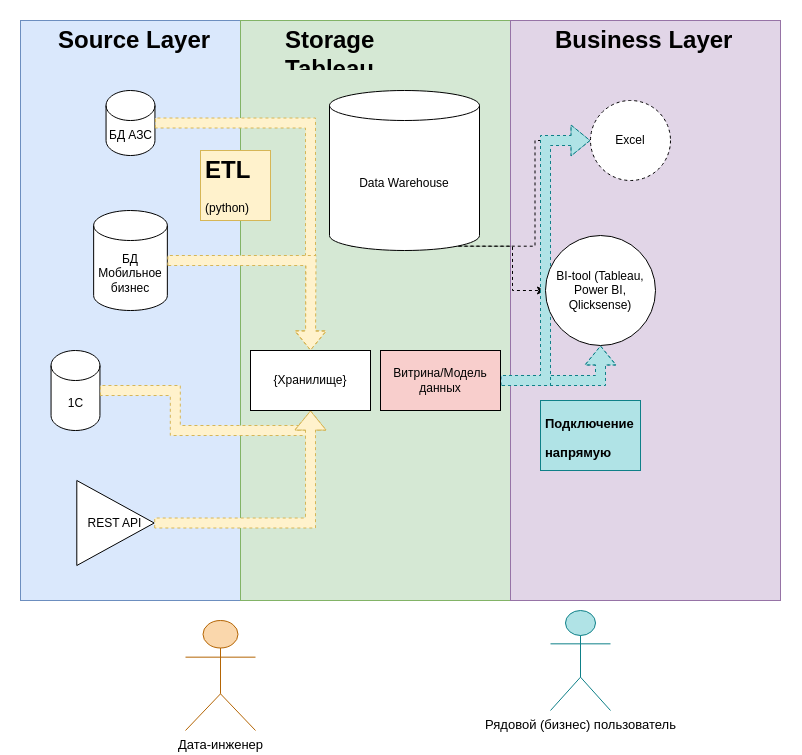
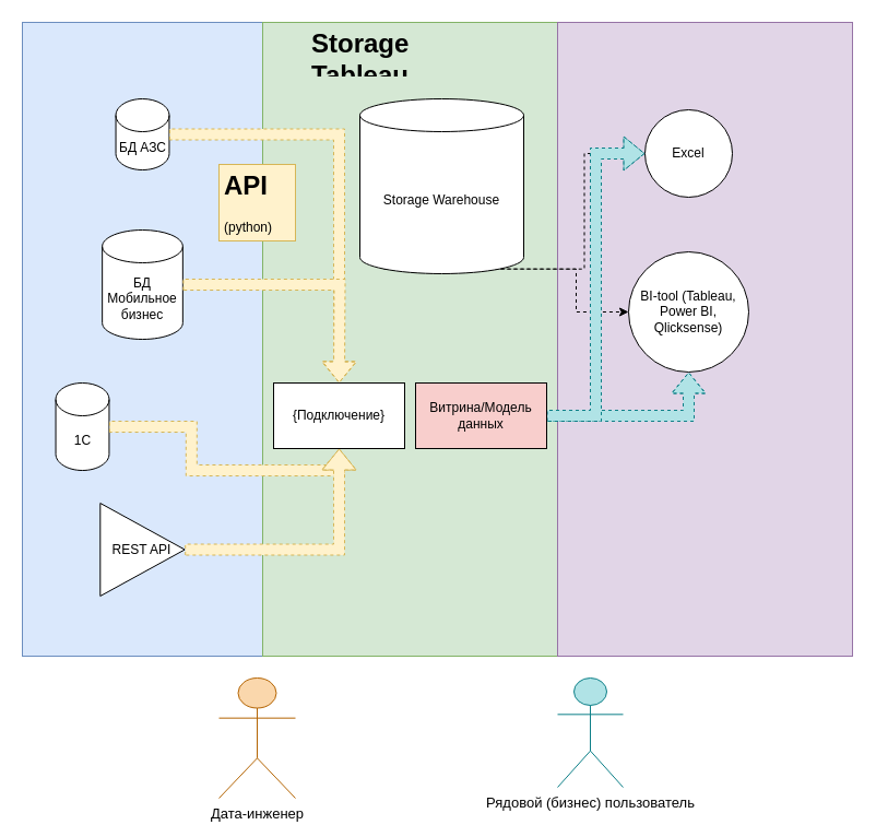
- <mxCell id="4" value="&lt;h1&gt;Source Layer&lt;/h1&gt;" style="text;html=1;strokeColor=none;fillColor=none;spacing=5;spacingTop=-20;whiteSpace=wrap;overflow=hidden;rounded=0;" vertex="1" parent="2"><mxGeometry x="32.59" width="177.41" height="40" as="geometry" /></mxCell>
- <mxCell id="12" value="&lt;h1&gt;Business Layer&lt;/h1&gt;" style="text;html=1;strokeColor=none;fillColor=none;spacing=5;spacingTop=-20;whiteSpace=wrap;overflow=hidden;rounded=0;" vertex="1" parent="1"><mxGeometry x="550" y="20" width="190" height="50" as="geometry" /></mxCell>
- <mxCell id="20" value="Excel" style="ellipse;whiteSpace=wrap;html=1;aspect=fixed;dashed=1;" vertex="1" parent="1"><mxGeometry x="590" y="100" width="80" height="80" as="geometry" /></mxCell>
+ <mxCell id="20" value="Excel" style="ellipse;whiteSpace=wrap;html=1;aspect=fixed;" vertex="1" parent="1"><mxGeometry x="590" y="100" width="80" height="80" as="geometry" /></mxCell>
- <mxCell id="26" value="&lt;h1&gt;ETL&lt;/h1&gt;&lt;div&gt;(python)&lt;/div&gt;" style="text;html=1;strokeColor=#d6b656;fillColor=#fff2cc;spacing=5;spacingTop=-20;whiteSpace=wrap;overflow=hidden;rounded=0;" vertex="1" parent="1"><mxGeometry x="200" y="150" width="70" height="70" as="geometry" /></mxCell>
+ <mxCell id="26" value="&lt;h1&gt;API&lt;/h1&gt;&lt;div&gt;(python)&lt;/div&gt;" style="text;html=1;strokeColor=#d6b656;fillColor=#fff2cc;spacing=5;spacingTop=-20;whiteSpace=wrap;overflow=hidden;rounded=0;" vertex="1" parent="1"><mxGeometry x="200" y="150" width="70" height="70" as="geometry" /></mxCell>
- <mxCell id="15" value="Data Warehouse" style="shape=cylinder3;whiteSpace=wrap;html=1;boundedLbl=1;backgroundOutline=1;size=15;" vertex="1" parent="1"><mxGeometry x="329" y="90" width="150" height="160" as="geometry" /></mxCell>
+ <mxCell id="15" value="Storage Warehouse" style="shape=cylinder3;whiteSpace=wrap;html=1;boundedLbl=1;backgroundOutline=1;size=15;" vertex="1" parent="1"><mxGeometry x="329" y="90" width="150" height="160" as="geometry" /></mxCell>
- <mxCell id="21" value="BI-tool (Tableau, Power BI, Qlicksense)" style="ellipse;whiteSpace=wrap;html=1;aspect=fixed;" vertex="1" parent="1"><mxGeometry x="545" y="235" width="110" height="110" as="geometry" /></mxCell>
+ <mxCell id="21" value="BI-tool (Tableau, Power BI, Qlicksense)" style="ellipse;whiteSpace=wrap;html=1;aspect=fixed;" vertex="1" parent="1"><mxGeometry x="575" y="230" width="110" height="110" as="geometry" /></mxCell>
- <mxCell id="16" value="{Хранилище}" style="rounded=0;whiteSpace=wrap;html=1;" vertex="1" parent="1"><mxGeometry x="250" y="350" width="120" height="60" as="geometry" /></mxCell>
+ <mxCell id="16" value="{Подключение}" style="rounded=0;whiteSpace=wrap;html=1;" vertex="1" parent="1"><mxGeometry x="250" y="350" width="120" height="60" as="geometry" /></mxCell>
- <mxCell id="27" value="&lt;h1&gt;&lt;font style=&quot;font-size: 13px;&quot;&gt;Подключение напрямую&lt;/font&gt;&lt;/h1&gt;" style="text;html=1;strokeColor=#0e8088;fillColor=#b0e3e6;spacing=5;spacingTop=-20;whiteSpace=wrap;overflow=hidden;rounded=0;" vertex="1" parent="1"><mxGeometry x="540" y="400" width="100" height="70" as="geometry" /></mxCell>
- <mxCell id="8" value="REST API" style="triangle;whiteSpace=wrap;html=1;" vertex="1" parent="2"><mxGeometry x="56.3" y="460" width="77.41" height="85" as="geometry" /></mxCell>
+ <mxCell id="8" value="REST API" style="triangle;whiteSpace=wrap;html=1;" vertex="1" parent="2"><mxGeometry x="71.3" y="440" width="77.41" height="85" as="geometry" /></mxCell>
- <mxCell id="29" value="Рядовой (бизнес) пользователь" style="shape=umlActor;verticalLabelPosition=bottom;verticalAlign=top;html=1;outlineConnect=0;fontSize=13;fillColor=#b0e3e6;strokeColor=#0e8088;" vertex="1" parent="1"><mxGeometry x="550" y="610" width="60" height="100" as="geometry" /></mxCell>
+ <mxCell id="29" value="Рядовой (бизнес) пользователь" style="shape=umlActor;verticalLabelPosition=bottom;verticalAlign=top;html=1;outlineConnect=0;fontSize=13;fillColor=#b0e3e6;strokeColor=#0e8088;" vertex="1" parent="1"><mxGeometry x="510" y="620" width="60" height="100" as="geometry" /></mxCell>
- <mxCell id="28" value="Дата-инженер" style="shape=umlActor;verticalLabelPosition=bottom;verticalAlign=top;html=1;outlineConnect=0;fontSize=13;fillColor=#fad7ac;strokeColor=#b46504;" vertex="1" parent="1"><mxGeometry x="185" y="620" width="70" height="110" as="geometry" /></mxCell>
+ <mxCell id="28" value="Дата-инженер" style="shape=umlActor;verticalLabelPosition=bottom;verticalAlign=top;html=1;outlineConnect=0;fontSize=13;fillColor=#fad7ac;strokeColor=#b46504;" vertex="1" parent="1"><mxGeometry x="200" y="620" width="70" height="110" as="geometry" /></mxCell>
